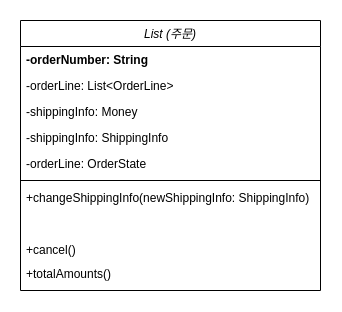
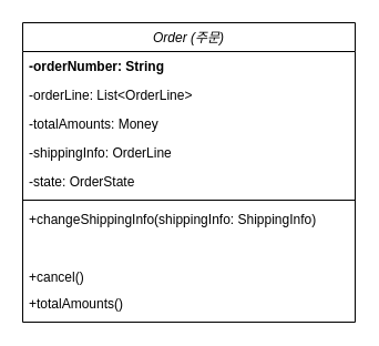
- <mxCell id="2" value="List (주문)" style="swimlane;fontStyle=2;align=center;verticalAlign=top;childLayout=stackLayout;horizontal=1;startSize=26;horizontalStack=0;resizeParent=1;resizeLast=0;collapsible=1;marginBottom=0;rounded=0;shadow=0;strokeWidth=1;" vertex="1" parent="1"><mxGeometry x="20" y="20" width="300" height="270" as="geometry"><mxRectangle x="230" y="140" width="160" height="26" as="alternateBounds" /></mxGeometry></mxCell>
+ <mxCell id="2" value="Order (주문)" style="swimlane;fontStyle=2;align=center;verticalAlign=top;childLayout=stackLayout;horizontal=1;startSize=26;horizontalStack=0;resizeParent=1;resizeLast=0;collapsible=1;marginBottom=0;rounded=0;shadow=0;strokeWidth=1;" vertex="1" parent="1"><mxGeometry x="20" y="20" width="300" height="270" as="geometry"><mxRectangle x="230" y="140" width="160" height="26" as="alternateBounds" /></mxGeometry></mxCell>
- <mxCell id="5" value="-shippingInfo: Money" style="text;align=left;verticalAlign=top;spacingLeft=4;spacingRight=4;overflow=hidden;rotatable=0;points=[[0,0.5],[1,0.5]];portConstraint=eastwest;rounded=0;shadow=0;html=0;" vertex="1" parent="2"><mxGeometry y="78" width="300" height="26" as="geometry" /></mxCell>
+ <mxCell id="5" value="-totalAmounts: Money" style="text;align=left;verticalAlign=top;spacingLeft=4;spacingRight=4;overflow=hidden;rotatable=0;points=[[0,0.5],[1,0.5]];portConstraint=eastwest;rounded=0;shadow=0;html=0;" vertex="1" parent="2"><mxGeometry y="78" width="300" height="26" as="geometry" /></mxCell>
- <mxCell id="6" value="-shippingInfo: ShippingInfo" style="text;align=left;verticalAlign=top;spacingLeft=4;spacingRight=4;overflow=hidden;rotatable=0;points=[[0,0.5],[1,0.5]];portConstraint=eastwest;rounded=0;shadow=0;html=0;" vertex="1" parent="2"><mxGeometry y="104" width="300" height="26" as="geometry" /></mxCell>
+ <mxCell id="6" value="-shippingInfo: OrderLine" style="text;align=left;verticalAlign=top;spacingLeft=4;spacingRight=4;overflow=hidden;rotatable=0;points=[[0,0.5],[1,0.5]];portConstraint=eastwest;rounded=0;shadow=0;html=0;" vertex="1" parent="2"><mxGeometry y="104" width="300" height="26" as="geometry" /></mxCell>
- <mxCell id="7" value="-orderLine: OrderState" style="text;align=left;verticalAlign=top;spacingLeft=4;spacingRight=4;overflow=hidden;rotatable=0;points=[[0,0.5],[1,0.5]];portConstraint=eastwest;" vertex="1" parent="2"><mxGeometry y="130" width="300" height="26" as="geometry" /></mxCell>
+ <mxCell id="7" value="-state: OrderState" style="text;align=left;verticalAlign=top;spacingLeft=4;spacingRight=4;overflow=hidden;rotatable=0;points=[[0,0.5],[1,0.5]];portConstraint=eastwest;" vertex="1" parent="2"><mxGeometry y="130" width="300" height="26" as="geometry" /></mxCell>
- <mxCell id="9" value="+changeShippingInfo(newShippingInfo: ShippingInfo)" style="text;align=left;verticalAlign=top;spacingLeft=4;spacingRight=4;overflow=hidden;rotatable=0;points=[[0,0.5],[1,0.5]];portConstraint=eastwest;" vertex="1" parent="2"><mxGeometry y="164" width="300" height="26" as="geometry" /></mxCell>
+ <mxCell id="9" value="+changeShippingInfo(shippingInfo: ShippingInfo)" style="text;align=left;verticalAlign=top;spacingLeft=4;spacingRight=4;overflow=hidden;rotatable=0;points=[[0,0.5],[1,0.5]];portConstraint=eastwest;" vertex="1" parent="2"><mxGeometry y="164" width="300" height="26" as="geometry" /></mxCell>
